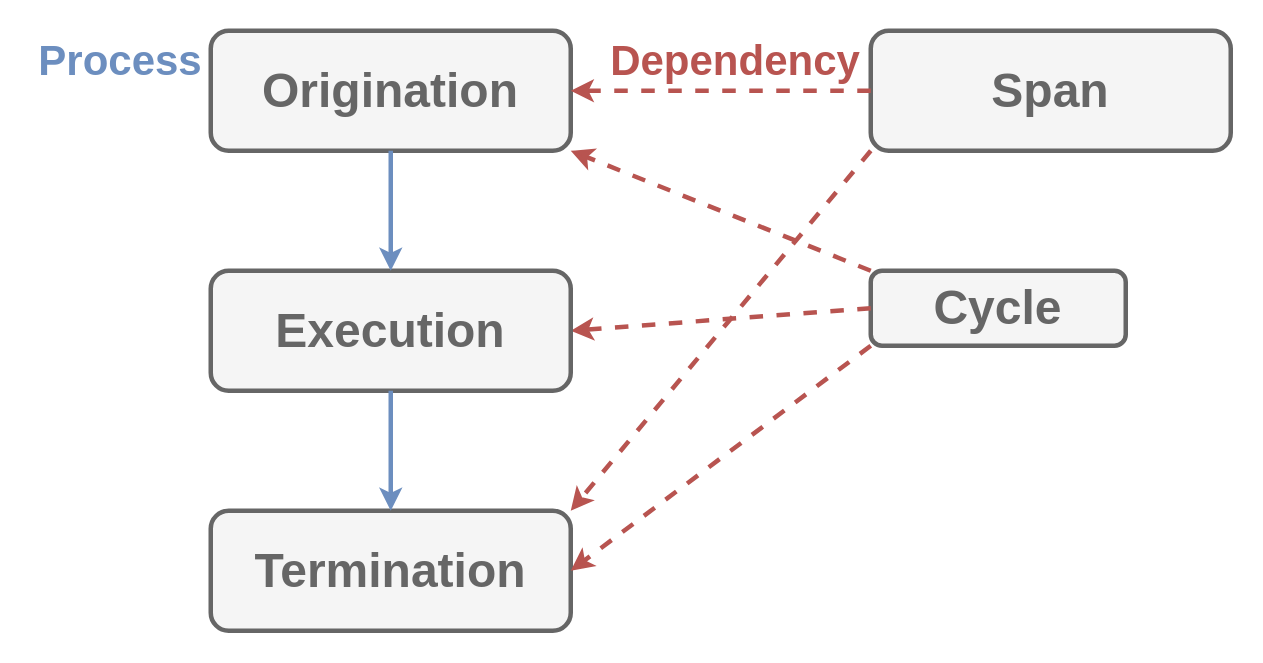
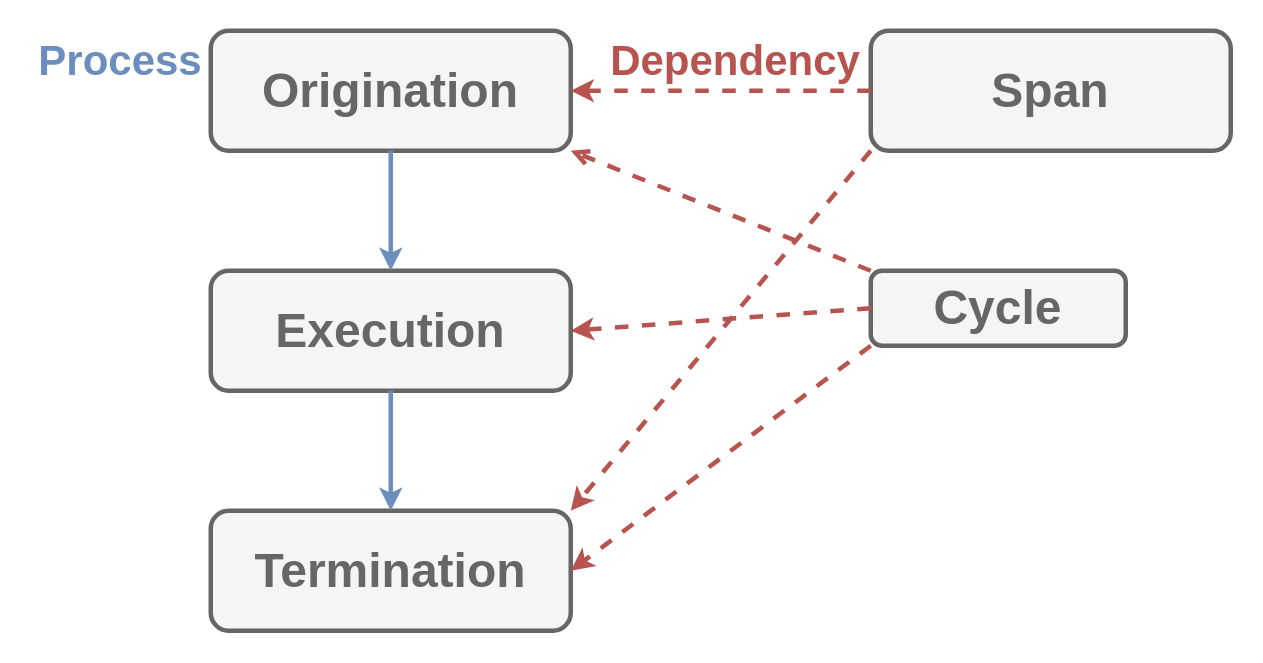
- <mxCell id="11" value="" style="endArrow=classic;html=1;fillColor=#f8cecc;strokeColor=#b85450;strokeWidth=3;dashed=1;entryX=1;entryY=1;entryDx=0;entryDy=0;startArrow=none;exitX=0;exitY=0;exitDx=0;exitDy=0;" edge="1" parent="1" source="5" target="4"><mxGeometry width="50" height="50" relative="1" as="geometry"><mxPoint x="470" y="140" as="sourcePoint" /><mxPoint x="390" y="270" as="targetPoint" /></mxGeometry></mxCell>
+ <mxCell id="11" value="" style="endArrow=open;html=1;fillColor=#f8cecc;strokeColor=#b85450;strokeWidth=3;dashed=1;entryX=1;entryY=1;entryDx=0;entryDy=0;startArrow=none;exitX=0;exitY=0;exitDx=0;exitDy=0;" edge="1" parent="1" source="5" target="4"><mxGeometry width="50" height="50" relative="1" as="geometry"><mxPoint x="470" y="140" as="sourcePoint" /><mxPoint x="390" y="270" as="targetPoint" /></mxGeometry></mxCell>
